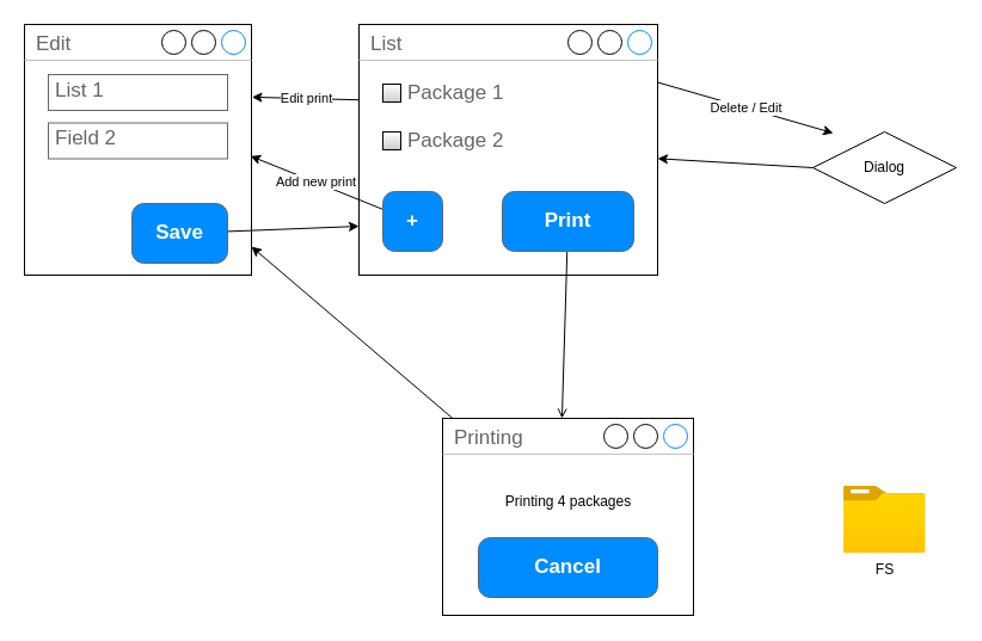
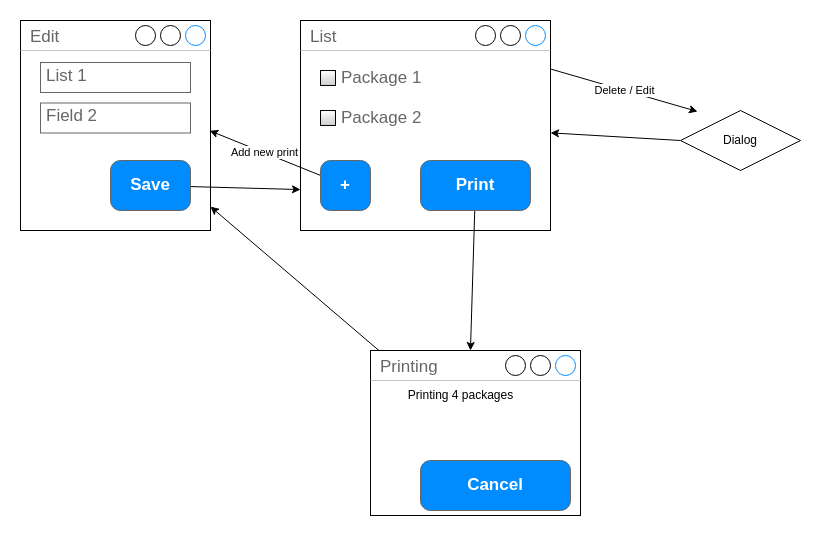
- <mxCell id="6" value="Edit print" style="edgeStyle=none;rounded=0;orthogonalLoop=1;jettySize=auto;html=1;entryX=1.002;entryY=0.29;entryDx=0;entryDy=0;entryPerimeter=0;exitX=0.002;exitY=0.301;exitDx=0;exitDy=0;exitPerimeter=0;" edge="1" parent="1" source="7" target="18"><mxGeometry relative="1" as="geometry" /></mxCell>
- <mxCell id="20" value="Save" style="strokeWidth=1;shadow=0;dashed=0;align=center;html=1;shape=mxgraph.mockup.buttons.button;strokeColor=#666666;fontColor=#ffffff;mainText=;buttonStyle=round;fontSize=17;fontStyle=1;fillColor=#008cff;whiteSpace=wrap;comic=0;sketch=0;" vertex="1" parent="1"><mxGeometry x="110" y="170" width="80" height="50" as="geometry" /></mxCell>
+ <mxCell id="20" value="Save" style="strokeWidth=1;shadow=0;dashed=0;align=center;html=1;shape=mxgraph.mockup.buttons.button;strokeColor=#666666;fontColor=#ffffff;mainText=;buttonStyle=round;fontSize=17;fontStyle=1;fillColor=#008cff;whiteSpace=wrap;comic=0;sketch=0;" vertex="1" parent="1"><mxGeometry x="110" y="160" width="80" height="50" as="geometry" /></mxCell>
- <mxCell id="12" style="edgeStyle=none;rounded=0;orthogonalLoop=1;jettySize=auto;html=1;entryX=0.476;entryY=0;entryDx=0;entryDy=0;entryPerimeter=0;endArrow=open;" edge="1" parent="1" source="13" target="15"><mxGeometry relative="1" as="geometry" /></mxCell>
+ <mxCell id="12" style="edgeStyle=none;rounded=0;orthogonalLoop=1;jettySize=auto;html=1;entryX=0.476;entryY=0;entryDx=0;entryDy=0;entryPerimeter=0;" edge="1" parent="1" source="13" target="15"><mxGeometry relative="1" as="geometry" /></mxCell>
- <mxCell id="16" value="Printing 4 packages" style="text;html=1;strokeColor=none;fillColor=none;align=center;verticalAlign=middle;whiteSpace=wrap;rounded=0;shadow=0;comic=0;sketch=0;" vertex="1" parent="1"><mxGeometry x="407.5" y="405" width="135" height="30" as="geometry" /></mxCell>
+ <mxCell id="16" value="Printing 4 packages" style="text;html=1;strokeColor=none;fillColor=none;align=center;verticalAlign=middle;whiteSpace=wrap;rounded=0;shadow=0;comic=0;sketch=0;" vertex="1" parent="1"><mxGeometry x="392.5" y="380" width="135" height="30" as="geometry" /></mxCell>
- <mxCell id="4" value="FS" style="aspect=fixed;html=1;points=[];align=center;image;fontSize=12;image=img/lib/azure2/general/Folder_Blank.svg;" vertex="1" parent="1"><mxGeometry x="705.5" y="407" width="69" height="56.0" as="geometry" /></mxCell>
- <mxCell id="17" value="Cancel" style="strokeWidth=1;shadow=0;dashed=0;align=center;html=1;shape=mxgraph.mockup.buttons.button;strokeColor=#666666;fontColor=#ffffff;mainText=;buttonStyle=round;fontSize=17;fontStyle=1;fillColor=#008cff;whiteSpace=wrap;comic=0;sketch=0;" vertex="1" parent="1"><mxGeometry x="400" y="450" width="150" height="50" as="geometry" /></mxCell>
+ <mxCell id="17" value="Cancel" style="strokeWidth=1;shadow=0;dashed=0;align=center;html=1;shape=mxgraph.mockup.buttons.button;strokeColor=#666666;fontColor=#ffffff;mainText=;buttonStyle=round;fontSize=17;fontStyle=1;fillColor=#008cff;whiteSpace=wrap;comic=0;sketch=0;" vertex="1" parent="1"><mxGeometry x="420" y="460" width="150" height="50" as="geometry" /></mxCell>
